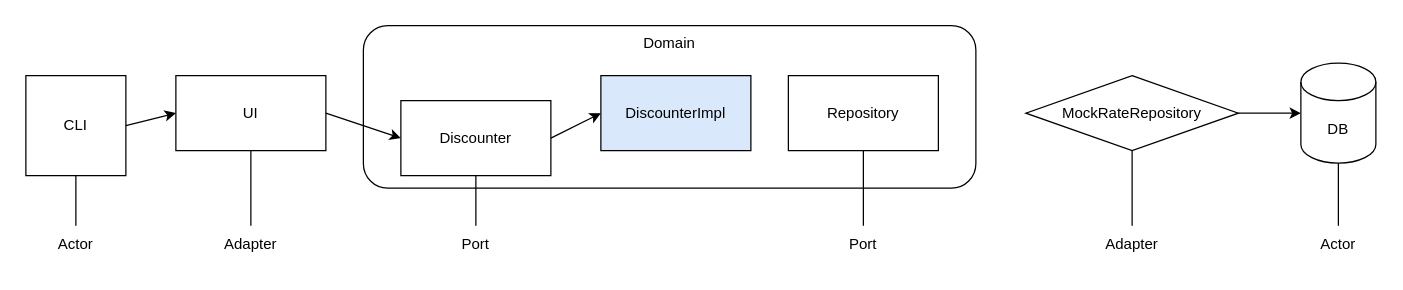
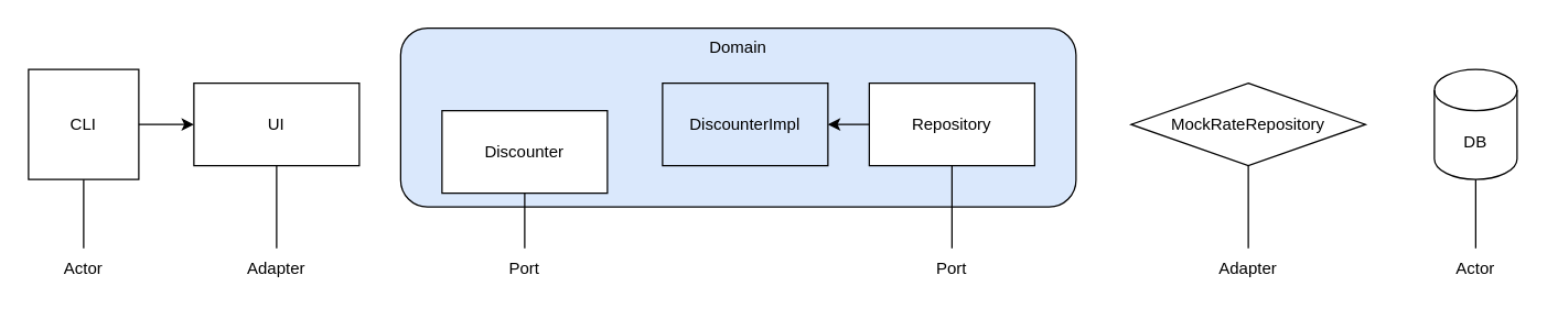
- <mxCell id="2" value="Domain" style="rounded=1;whiteSpace=wrap;html=1;verticalAlign=top;" vertex="1" parent="1"><mxGeometry x="290" y="20" width="490" height="130" as="geometry" /></mxCell>
+ <mxCell id="2" value="Domain" style="rounded=1;whiteSpace=wrap;html=1;verticalAlign=top;fillColor=#dae8fc;" vertex="1" parent="1"><mxGeometry x="290" y="20" width="490" height="130" as="geometry" /></mxCell>
+ <mxCell id="13" value="" style="endArrow=classic;html=1;rounded=0;exitX=0;exitY=0.5;exitDx=0;exitDy=0;entryX=1;entryY=0.5;entryDx=0;entryDy=0;" edge="1" parent="1" source="5" target="4"><mxGeometry width="50" height="50" relative="1" as="geometry"><mxPoint x="490" y="230" as="sourcePoint" /><mxPoint x="540" y="180" as="targetPoint" /></mxGeometry></mxCell>
- <mxCell id="12" value="" style="endArrow=classic;html=1;rounded=0;exitX=1;exitY=0.5;exitDx=0;exitDy=0;entryX=0;entryY=0.5;entryDx=0;entryDy=0;entryPerimeter=0;" edge="1" parent="1" source="6" target="8"><mxGeometry width="50" height="50" relative="1" as="geometry"><mxPoint x="490" y="230" as="sourcePoint" /><mxPoint x="1060" y="190" as="targetPoint" /></mxGeometry></mxCell>
- <mxCell id="10" value="" style="endArrow=classic;html=1;rounded=0;exitX=1;exitY=0.5;exitDx=0;exitDy=0;entryX=0;entryY=0.5;entryDx=0;entryDy=0;" edge="1" parent="1" source="7" target="3"><mxGeometry width="50" height="50" relative="1" as="geometry"><mxPoint x="490" y="230" as="sourcePoint" /><mxPoint x="540" y="180" as="targetPoint" /></mxGeometry></mxCell>
- <mxCell id="9" value="CLI" style="whiteSpace=wrap;html=1;aspect=fixed;" vertex="1" parent="1"><mxGeometry x="20" y="60" width="80" height="80" as="geometry" /></mxCell>
+ <mxCell id="9" value="CLI" style="whiteSpace=wrap;html=1;aspect=fixed;" vertex="1" parent="1"><mxGeometry x="20" y="50" width="80" height="80" as="geometry" /></mxCell>
- <mxCell id="14" value="" style="endArrow=classic;html=1;rounded=0;exitX=1;exitY=0.5;exitDx=0;exitDy=0;entryX=0;entryY=0.5;entryDx=0;entryDy=0;" edge="1" parent="1" source="3" target="4"><mxGeometry width="50" height="50" relative="1" as="geometry"><mxPoint x="490" y="230" as="sourcePoint" /><mxPoint x="540" y="180" as="targetPoint" /></mxGeometry></mxCell>
